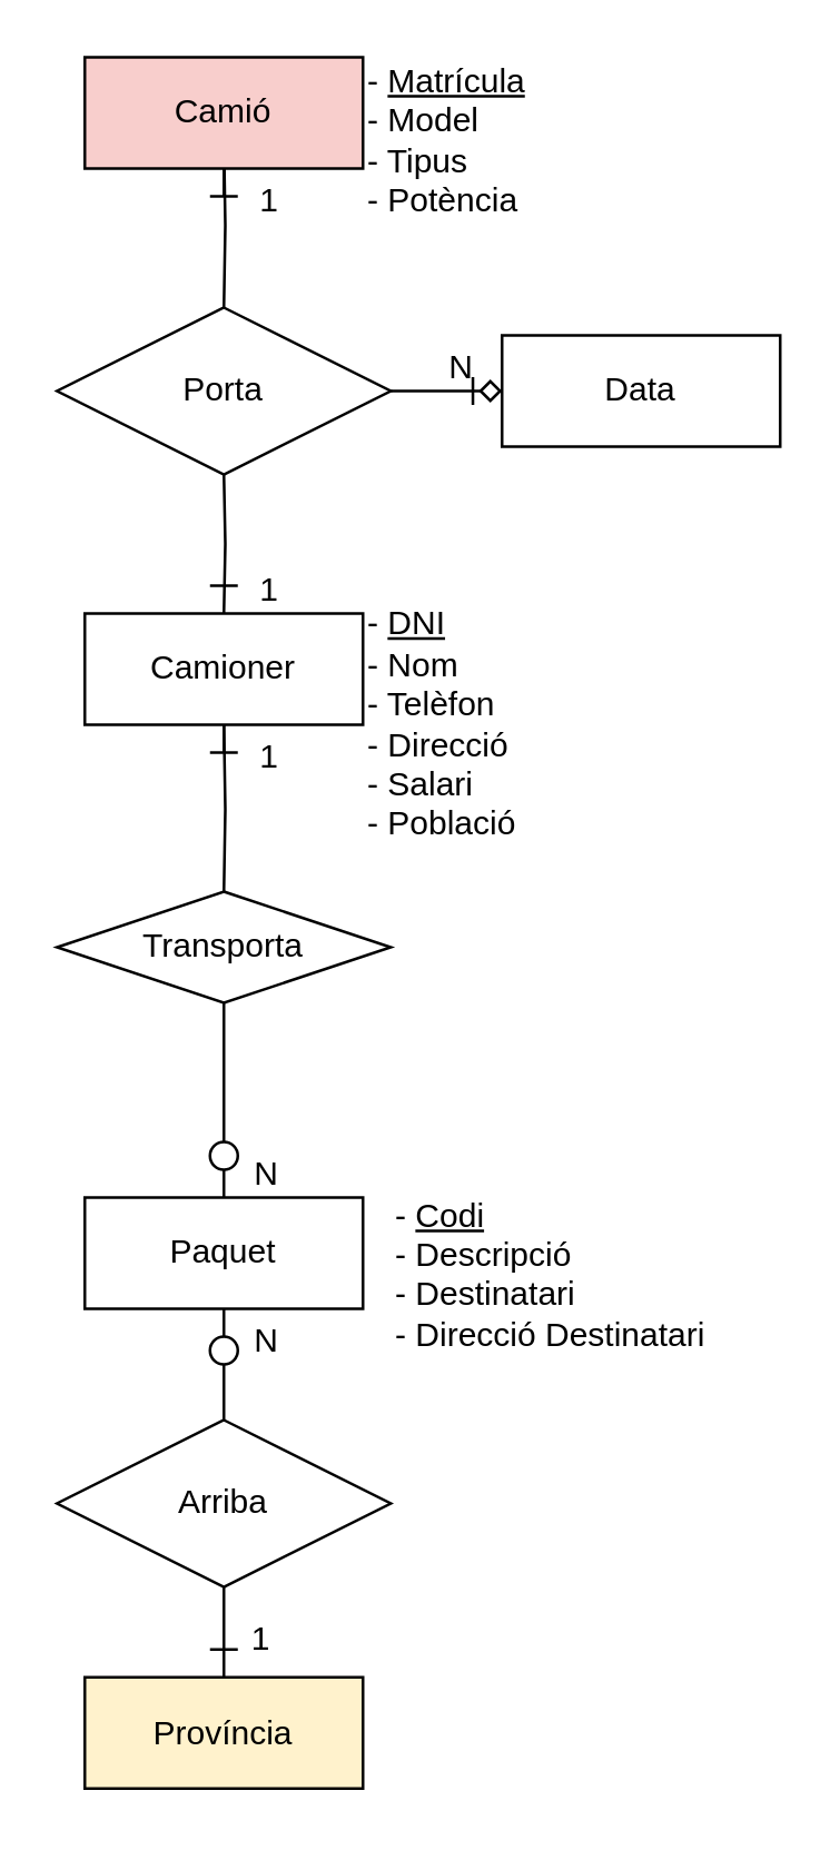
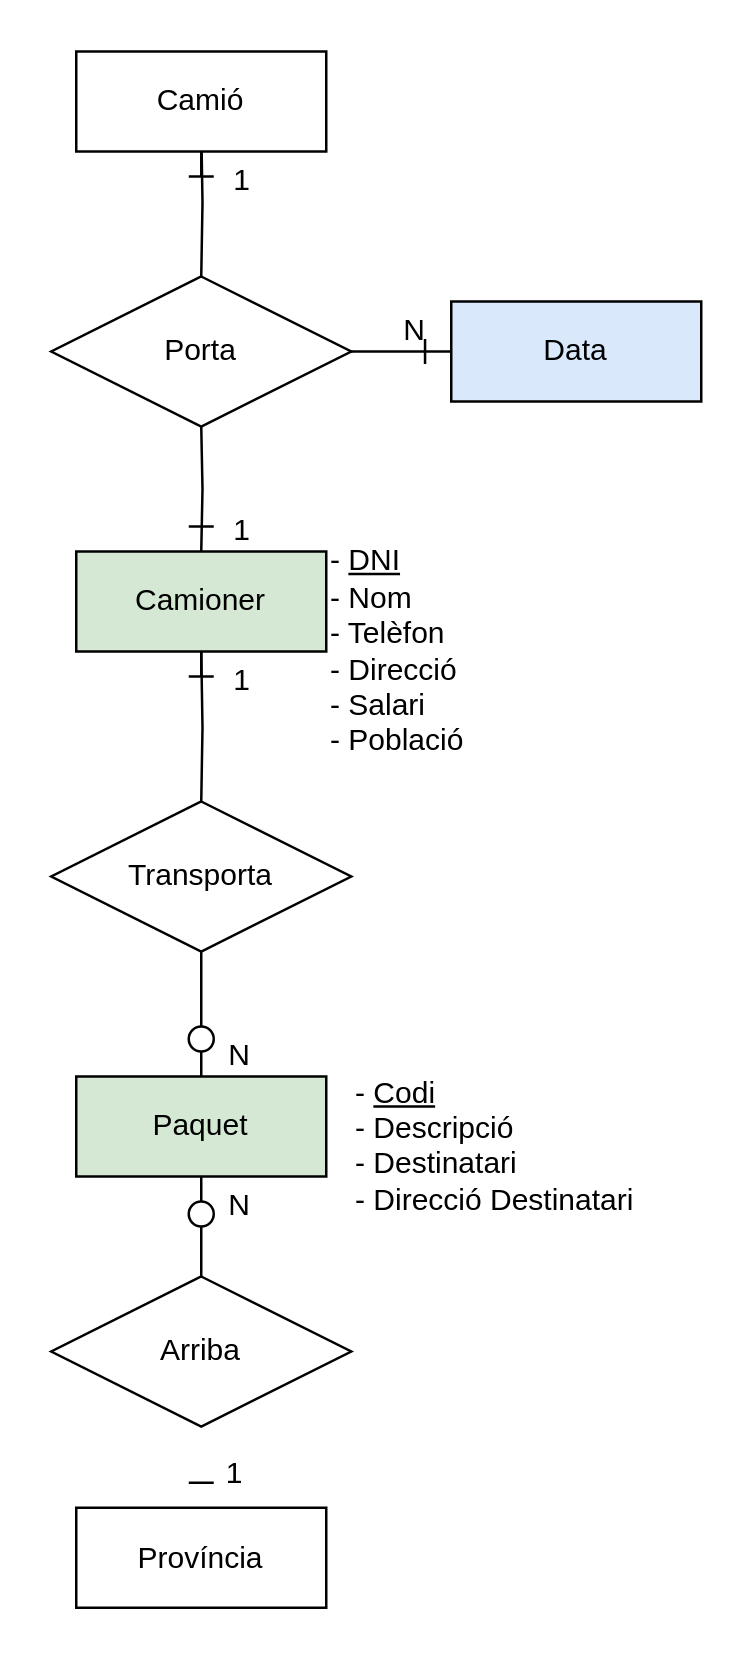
- <mxCell id="22" value="Camió" style="whiteSpace=wrap;html=1;align=center;fillColor=#f8cecc;" parent="1" vertex="1"><mxGeometry x="30" y="20" width="100" height="40" as="geometry" /></mxCell>
+ <mxCell id="22" value="Camió" style="whiteSpace=wrap;html=1;align=center;" parent="1" vertex="1"><mxGeometry x="30" y="20" width="100" height="40" as="geometry" /></mxCell>
- <mxCell id="28" value="&lt;div&gt;- &lt;u&gt;Matrícula&lt;/u&gt;&lt;/div&gt;&lt;div&gt;- Model&lt;u&gt;&lt;br&gt;&lt;/u&gt;&lt;/div&gt;&lt;div&gt;- Tipus&lt;/div&gt;&lt;div&gt;- Potència&lt;/div&gt;" style="text;html=1;strokeColor=none;fillColor=none;align=left;verticalAlign=middle;whiteSpace=wrap;rounded=0;imageVerticalAlign=top;perimeter=none;" parent="1" vertex="1"><mxGeometry x="130" y="20" width="140" height="60" as="geometry" /></mxCell>
- <mxCell id="24" style="edgeStyle=orthogonalEdgeStyle;rounded=0;orthogonalLoop=1;jettySize=auto;html=1;exitX=1;exitY=0.5;exitDx=0;exitDy=0;entryX=0;entryY=0.5;entryDx=0;entryDy=0;endArrow=diamond;endFill=0;" parent="1" source="25" target="32" edge="1"><mxGeometry relative="1" as="geometry" /></mxCell>
+ <mxCell id="24" style="edgeStyle=orthogonalEdgeStyle;rounded=0;orthogonalLoop=1;jettySize=auto;html=1;exitX=1;exitY=0.5;exitDx=0;exitDy=0;entryX=0;entryY=0.5;entryDx=0;entryDy=0;endArrow=none;endFill=0;" parent="1" source="25" target="32" edge="1"><mxGeometry relative="1" as="geometry" /></mxCell>
- <mxCell id="32" value="Data" style="whiteSpace=wrap;html=1;align=center;" parent="1" vertex="1"><mxGeometry x="180" y="120" width="100" height="40" as="geometry" /></mxCell>
+ <mxCell id="32" value="Data" style="whiteSpace=wrap;html=1;align=center;fillColor=#dae8fc;" parent="1" vertex="1"><mxGeometry x="180" y="120" width="100" height="40" as="geometry" /></mxCell>
- <mxCell id="3" value="Camioner" style="whiteSpace=wrap;html=1;align=center;" parent="1" vertex="1"><mxGeometry x="30" y="220" width="100" height="40" as="geometry" /></mxCell>
+ <mxCell id="3" value="Camioner" style="whiteSpace=wrap;html=1;align=center;fillColor=#d5e8d4;" parent="1" vertex="1"><mxGeometry x="30" y="220" width="100" height="40" as="geometry" /></mxCell>
- <mxCell id="9" value="Transporta" style="shape=rhombus;perimeter=rhombusPerimeter;whiteSpace=wrap;html=1;align=center;" parent="1" vertex="1"><mxGeometry x="20" y="320" width="120" height="40" as="geometry" /></mxCell>
+ <mxCell id="9" value="Transporta" style="shape=rhombus;perimeter=rhombusPerimeter;whiteSpace=wrap;html=1;align=center;" parent="1" vertex="1"><mxGeometry x="20" y="320" width="120" height="60" as="geometry" /></mxCell>
- <mxCell id="6" value="Paquet" style="whiteSpace=wrap;html=1;align=center;" parent="1" vertex="1"><mxGeometry x="30" y="430" width="100" height="40" as="geometry" /></mxCell>
+ <mxCell id="6" value="Paquet" style="whiteSpace=wrap;html=1;align=center;fillColor=#d5e8d4;" parent="1" vertex="1"><mxGeometry x="30" y="430" width="100" height="40" as="geometry" /></mxCell>
- <mxCell id="7" style="edgeStyle=orthogonalEdgeStyle;rounded=0;orthogonalLoop=1;jettySize=auto;html=1;exitX=0.5;exitY=0;exitDx=0;exitDy=0;entryX=0.5;entryY=1;entryDx=0;entryDy=0;strokeColor=default;endArrow=none;endFill=0;startArrow=none;" parent="1" source="8" target="10" edge="1"><mxGeometry relative="1" as="geometry"><mxPoint x="80" y="587.5" as="sourcePoint" /></mxGeometry></mxCell>
- <mxCell id="8" value="&lt;div&gt;Província&lt;/div&gt;" style="whiteSpace=wrap;html=1;align=center;fillColor=#fff2cc;" parent="1" vertex="1"><mxGeometry x="30" y="602.5" width="100" height="40" as="geometry" /></mxCell>
+ <mxCell id="8" value="&lt;div&gt;Província&lt;/div&gt;" style="whiteSpace=wrap;html=1;align=center;" parent="1" vertex="1"><mxGeometry x="30" y="602.5" width="100" height="40" as="geometry" /></mxCell>
